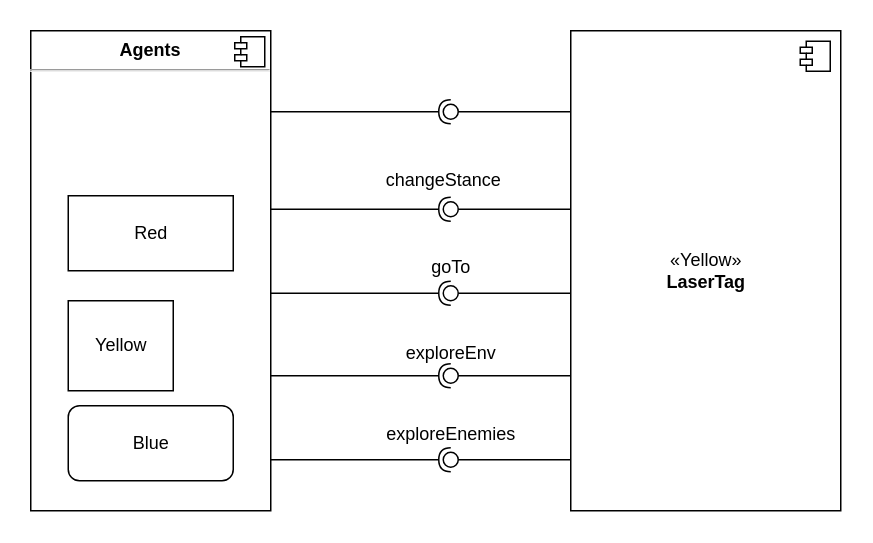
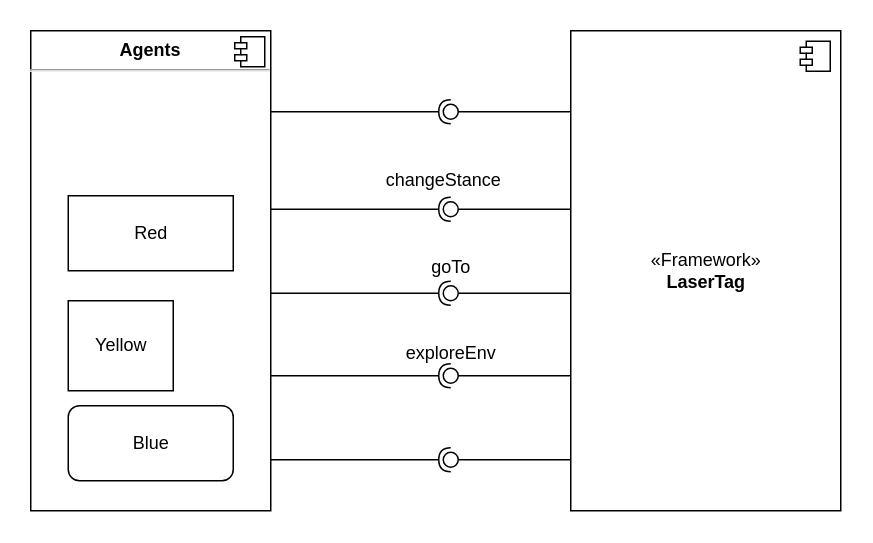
- <mxCell id="2" value="«Yellow»&lt;br&gt;&lt;b&gt;LaserTag&lt;/b&gt;" style="html=1;dropTarget=0;" vertex="1" parent="1"><mxGeometry x="380" y="20" width="180" height="320" as="geometry" /></mxCell>
+ <mxCell id="2" value="«Framework»&lt;br&gt;&lt;b&gt;LaserTag&lt;/b&gt;" style="html=1;dropTarget=0;" vertex="1" parent="1"><mxGeometry x="380" y="20" width="180" height="320" as="geometry" /></mxCell>
- <mxCell id="21" value="exploreEnemies" style="text;html=1;align=center;verticalAlign=middle;resizable=0;points=[];autosize=1;" vertex="1" parent="1"><mxGeometry x="245" y="279" width="110" height="20" as="geometry" /></mxCell>
